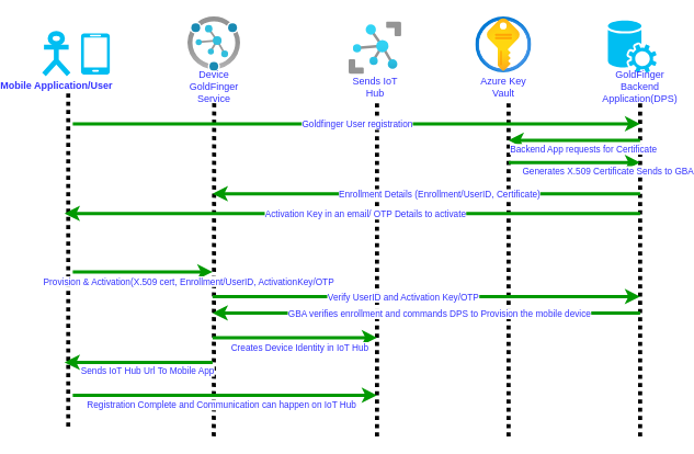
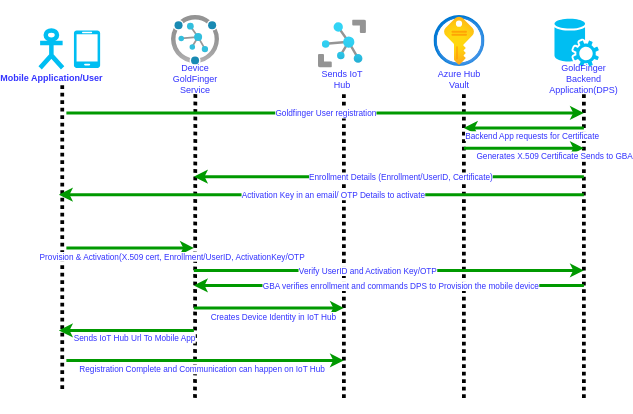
- <mxCell id="15" value="Azure Key Vault" style="text;html=1;strokeColor=none;fillColor=none;align=center;verticalAlign=middle;whiteSpace=wrap;rounded=0;fontColor=#3333FF;" parent="1" vertex="1"><mxGeometry x="549" y="90" width="60" height="30" as="geometry" /></mxCell>
+ <mxCell id="15" value="Azure Hub Vault" style="text;html=1;strokeColor=none;fillColor=none;align=center;verticalAlign=middle;whiteSpace=wrap;rounded=0;fontColor=#3333FF;" parent="1" vertex="1"><mxGeometry x="549" y="90" width="60" height="30" as="geometry" /></mxCell>
